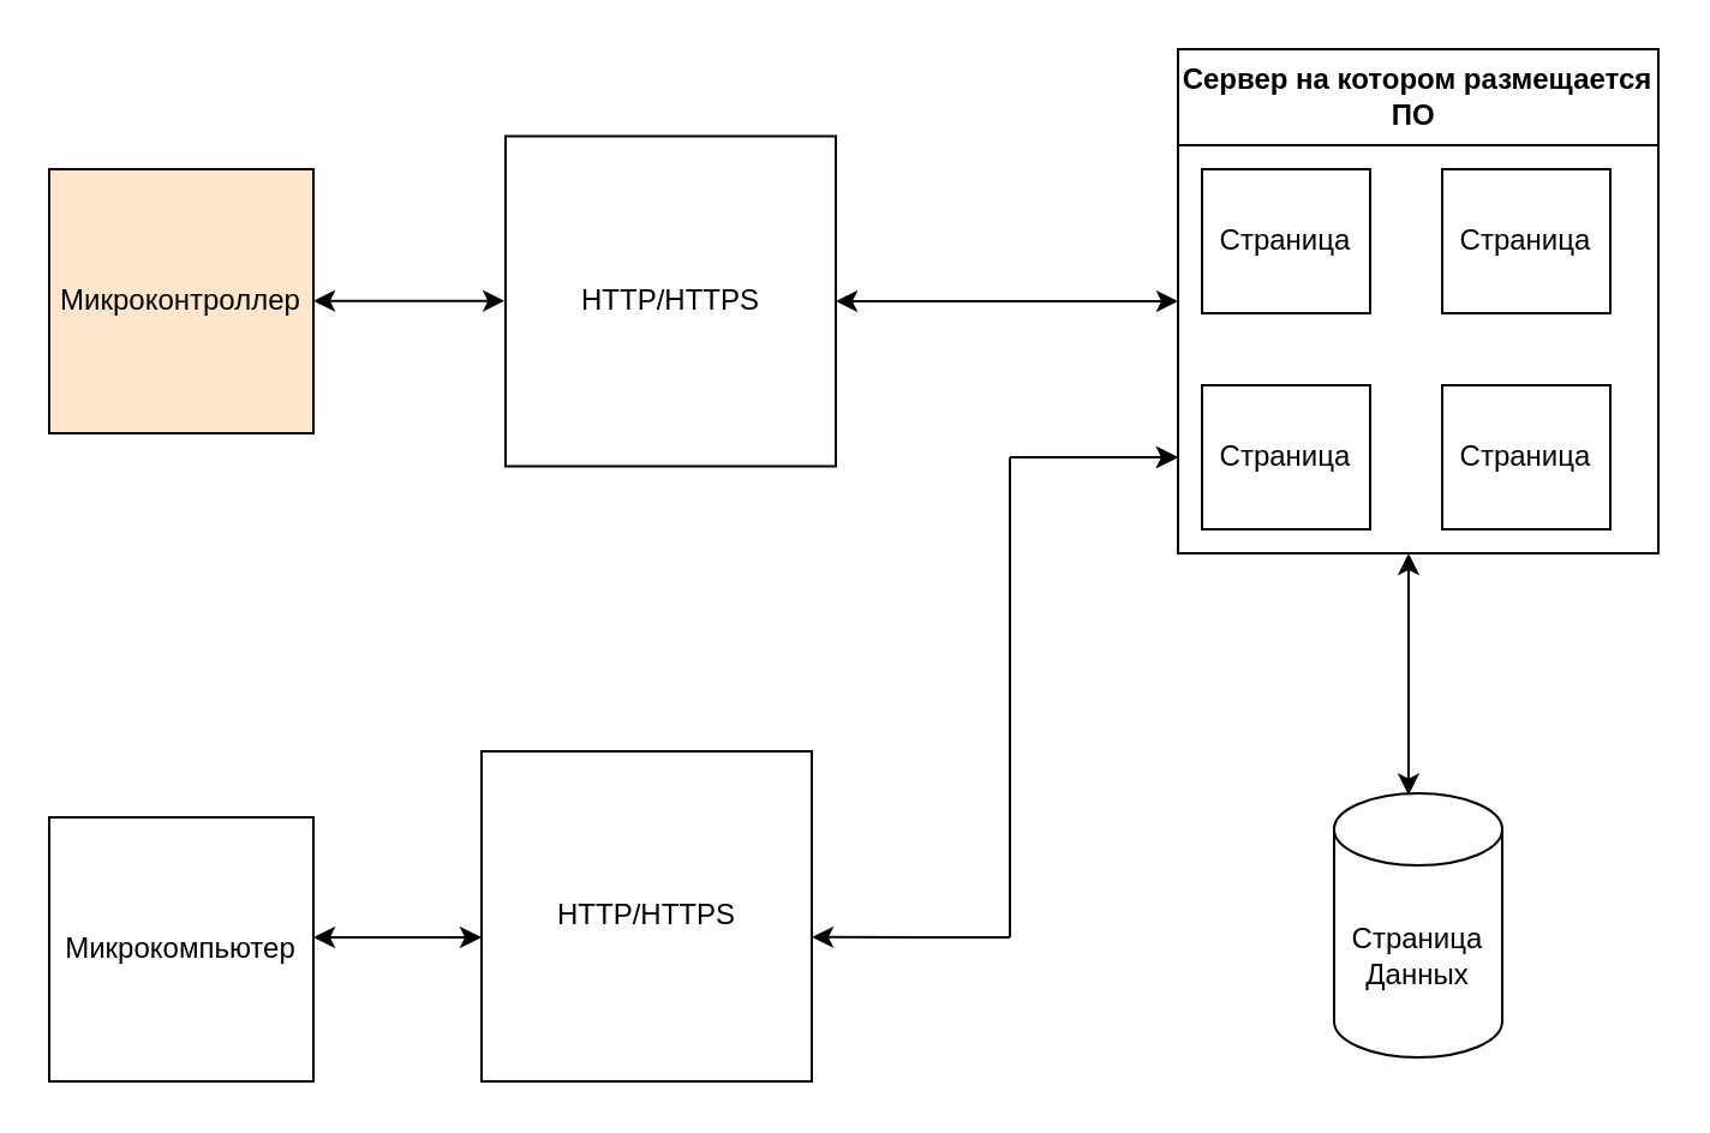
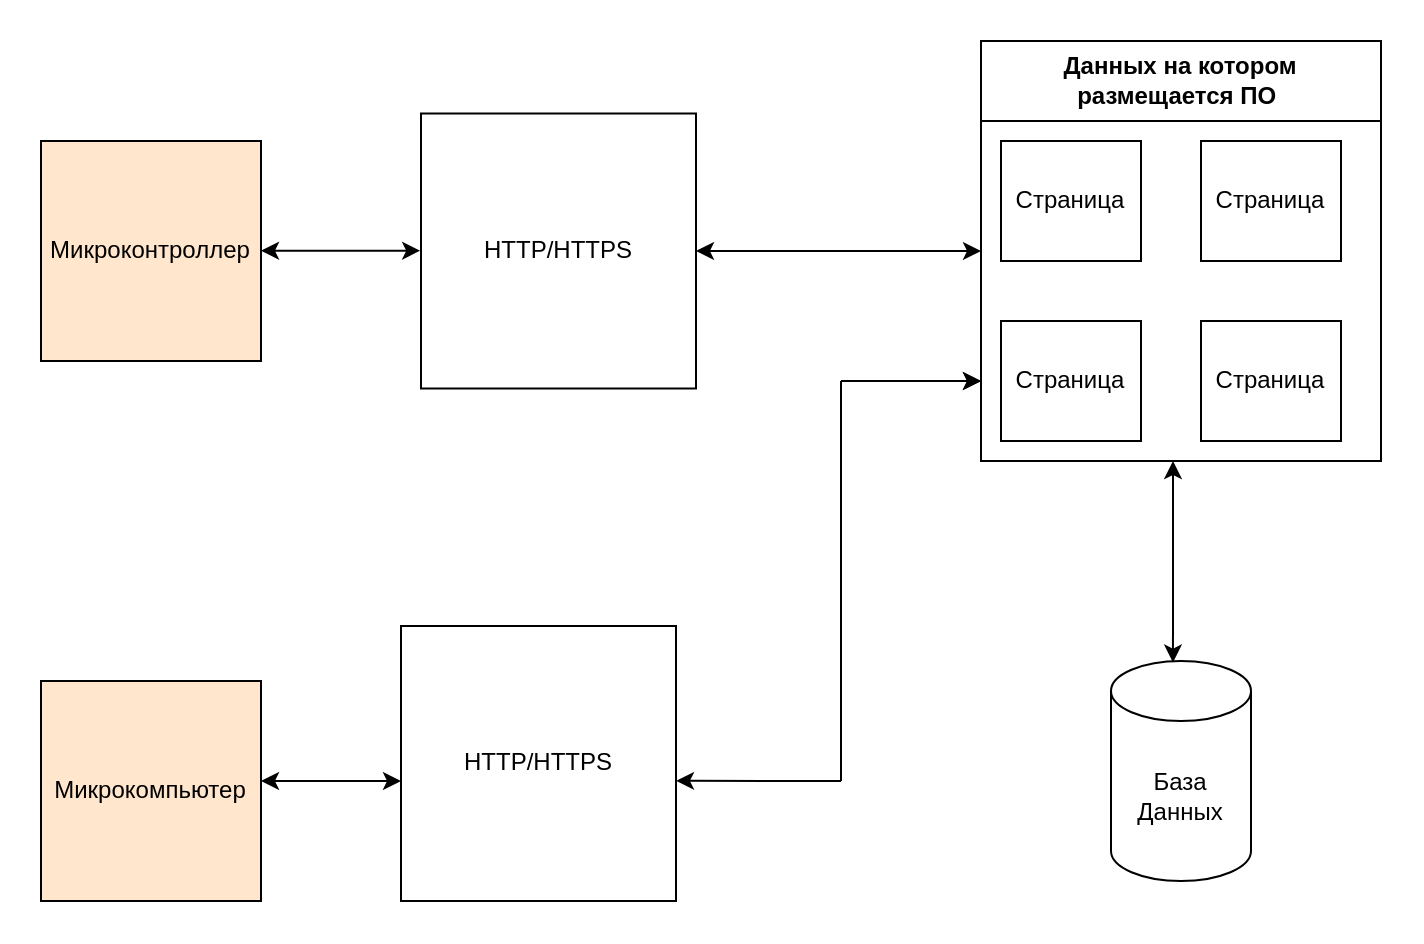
- <mxCell id="4" value="Сервер на котором размещается ПО&amp;nbsp;" style="swimlane;whiteSpace=wrap;html=1;startSize=40;" vertex="1" parent="1"><mxGeometry x="490" y="20" width="200" height="210" as="geometry" /></mxCell>
+ <mxCell id="4" value="Данных на котором размещается ПО&amp;nbsp;" style="swimlane;whiteSpace=wrap;html=1;startSize=40;" vertex="1" parent="1"><mxGeometry x="490" y="20" width="200" height="210" as="geometry" /></mxCell>
- <mxCell id="3" value="Микрокомпьютер" style="whiteSpace=wrap;html=1;aspect=fixed;" vertex="1" parent="1"><mxGeometry x="20" y="340" width="110" height="110" as="geometry" /></mxCell>
+ <mxCell id="3" value="Микрокомпьютер" style="whiteSpace=wrap;html=1;aspect=fixed;fillColor=#ffe6cc;" vertex="1" parent="1"><mxGeometry x="20" y="340" width="110" height="110" as="geometry" /></mxCell>
- <mxCell id="9" value="Страница Данных" style="shape=cylinder3;whiteSpace=wrap;html=1;boundedLbl=1;backgroundOutline=1;size=15;" vertex="1" parent="1"><mxGeometry x="555" y="330" width="70" height="110" as="geometry" /></mxCell>
+ <mxCell id="9" value="База Данных" style="shape=cylinder3;whiteSpace=wrap;html=1;boundedLbl=1;backgroundOutline=1;size=15;" vertex="1" parent="1"><mxGeometry x="555" y="330" width="70" height="110" as="geometry" /></mxCell>
